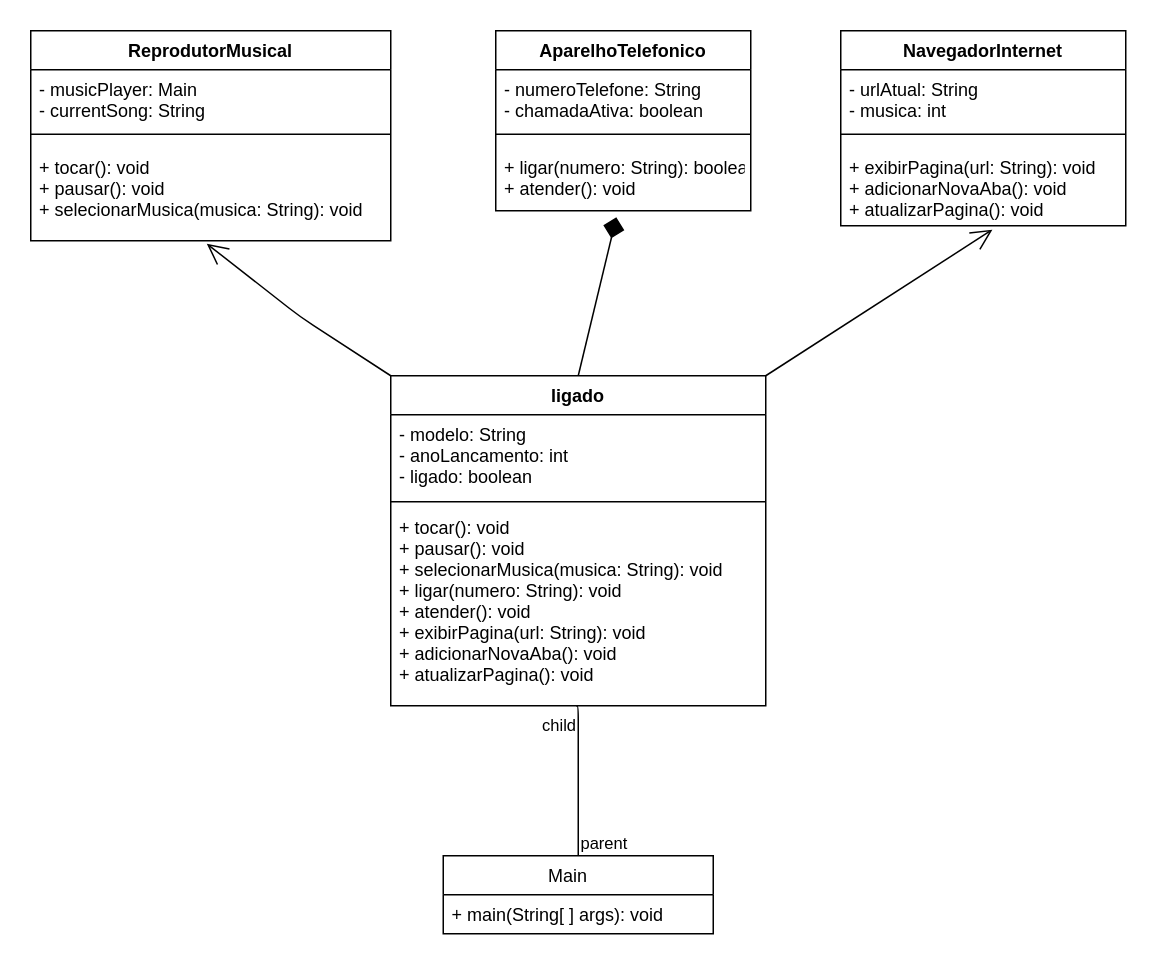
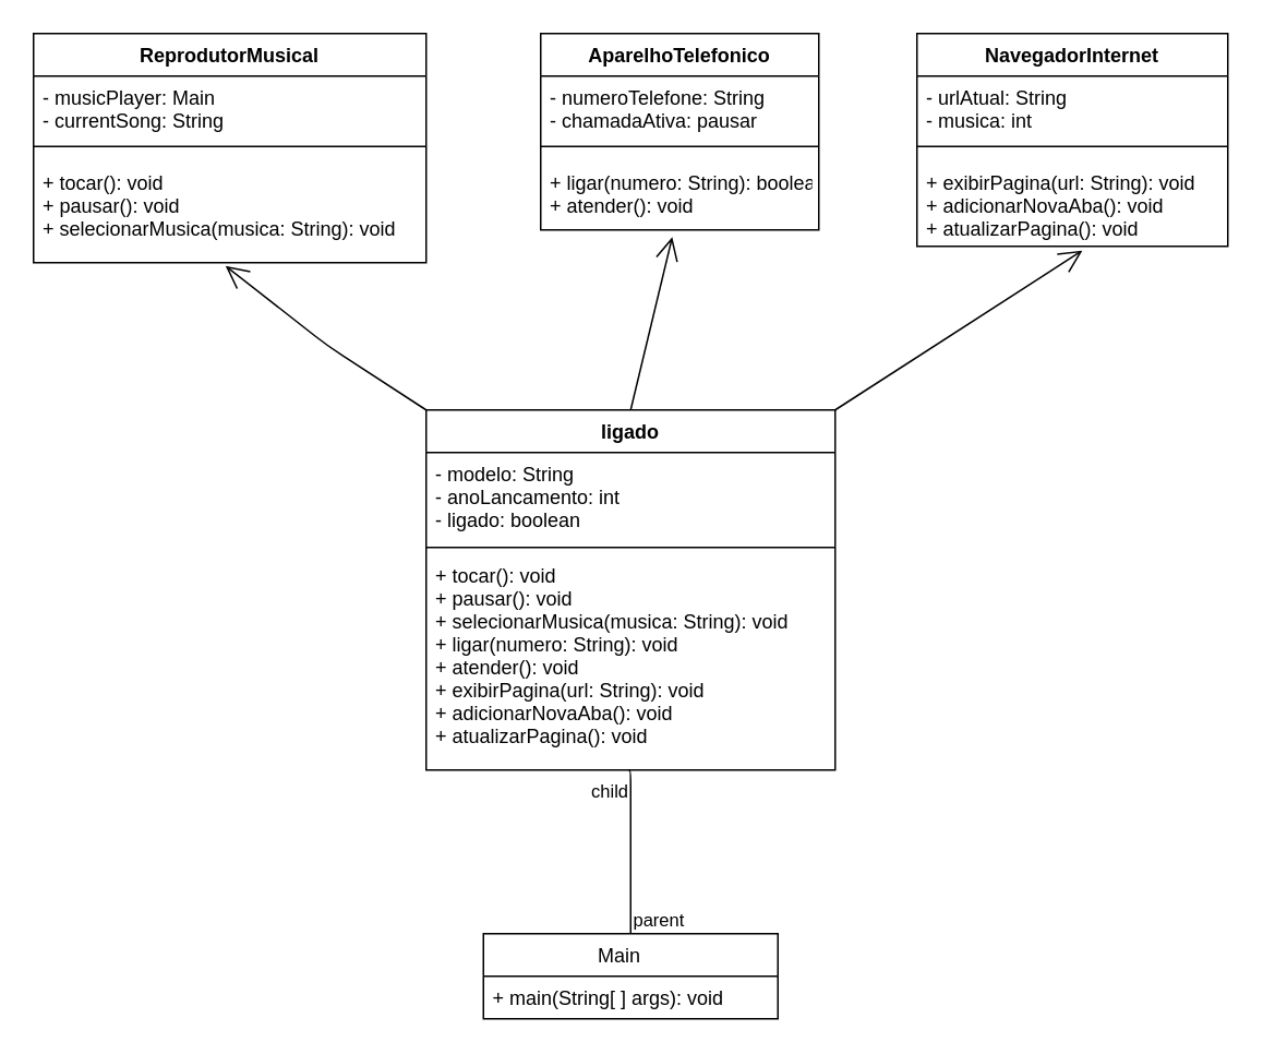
- <mxCell id="7" value="- numeroTelefone: String&#10;- chamadaAtiva: boolean" style="text;strokeColor=none;fillColor=none;align=left;verticalAlign=top;spacingLeft=4;spacingRight=4;overflow=hidden;rotatable=0;points=[[0,0.5],[1,0.5]];portConstraint=eastwest;" parent="6" vertex="1"><mxGeometry y="26" width="170" height="34" as="geometry" /></mxCell>
+ <mxCell id="7" value="- numeroTelefone: String&#10;- chamadaAtiva: pausar" style="text;strokeColor=none;fillColor=none;align=left;verticalAlign=top;spacingLeft=4;spacingRight=4;overflow=hidden;rotatable=0;points=[[0,0.5],[1,0.5]];portConstraint=eastwest;" parent="6" vertex="1"><mxGeometry y="26" width="170" height="34" as="geometry" /></mxCell>
- <mxCell id="24" value="" style="endArrow=diamond;endFill=1;endSize=12;html=1;entryX=0.473;entryY=1.104;entryDx=0;entryDy=0;entryPerimeter=0;exitX=0.5;exitY=0;exitDx=0;exitDy=0;" parent="1" source="14" target="9" edge="1"><mxGeometry width="160" relative="1" as="geometry"><mxPoint x="350" y="251" as="sourcePoint" /><mxPoint x="510" y="251" as="targetPoint" /></mxGeometry></mxCell>
+ <mxCell id="24" value="" style="endArrow=open;endFill=1;endSize=12;html=1;entryX=0.473;entryY=1.104;entryDx=0;entryDy=0;entryPerimeter=0;exitX=0.5;exitY=0;exitDx=0;exitDy=0;" parent="1" source="14" target="9" edge="1"><mxGeometry width="160" relative="1" as="geometry"><mxPoint x="350" y="251" as="sourcePoint" /><mxPoint x="510" y="251" as="targetPoint" /></mxGeometry></mxCell>
